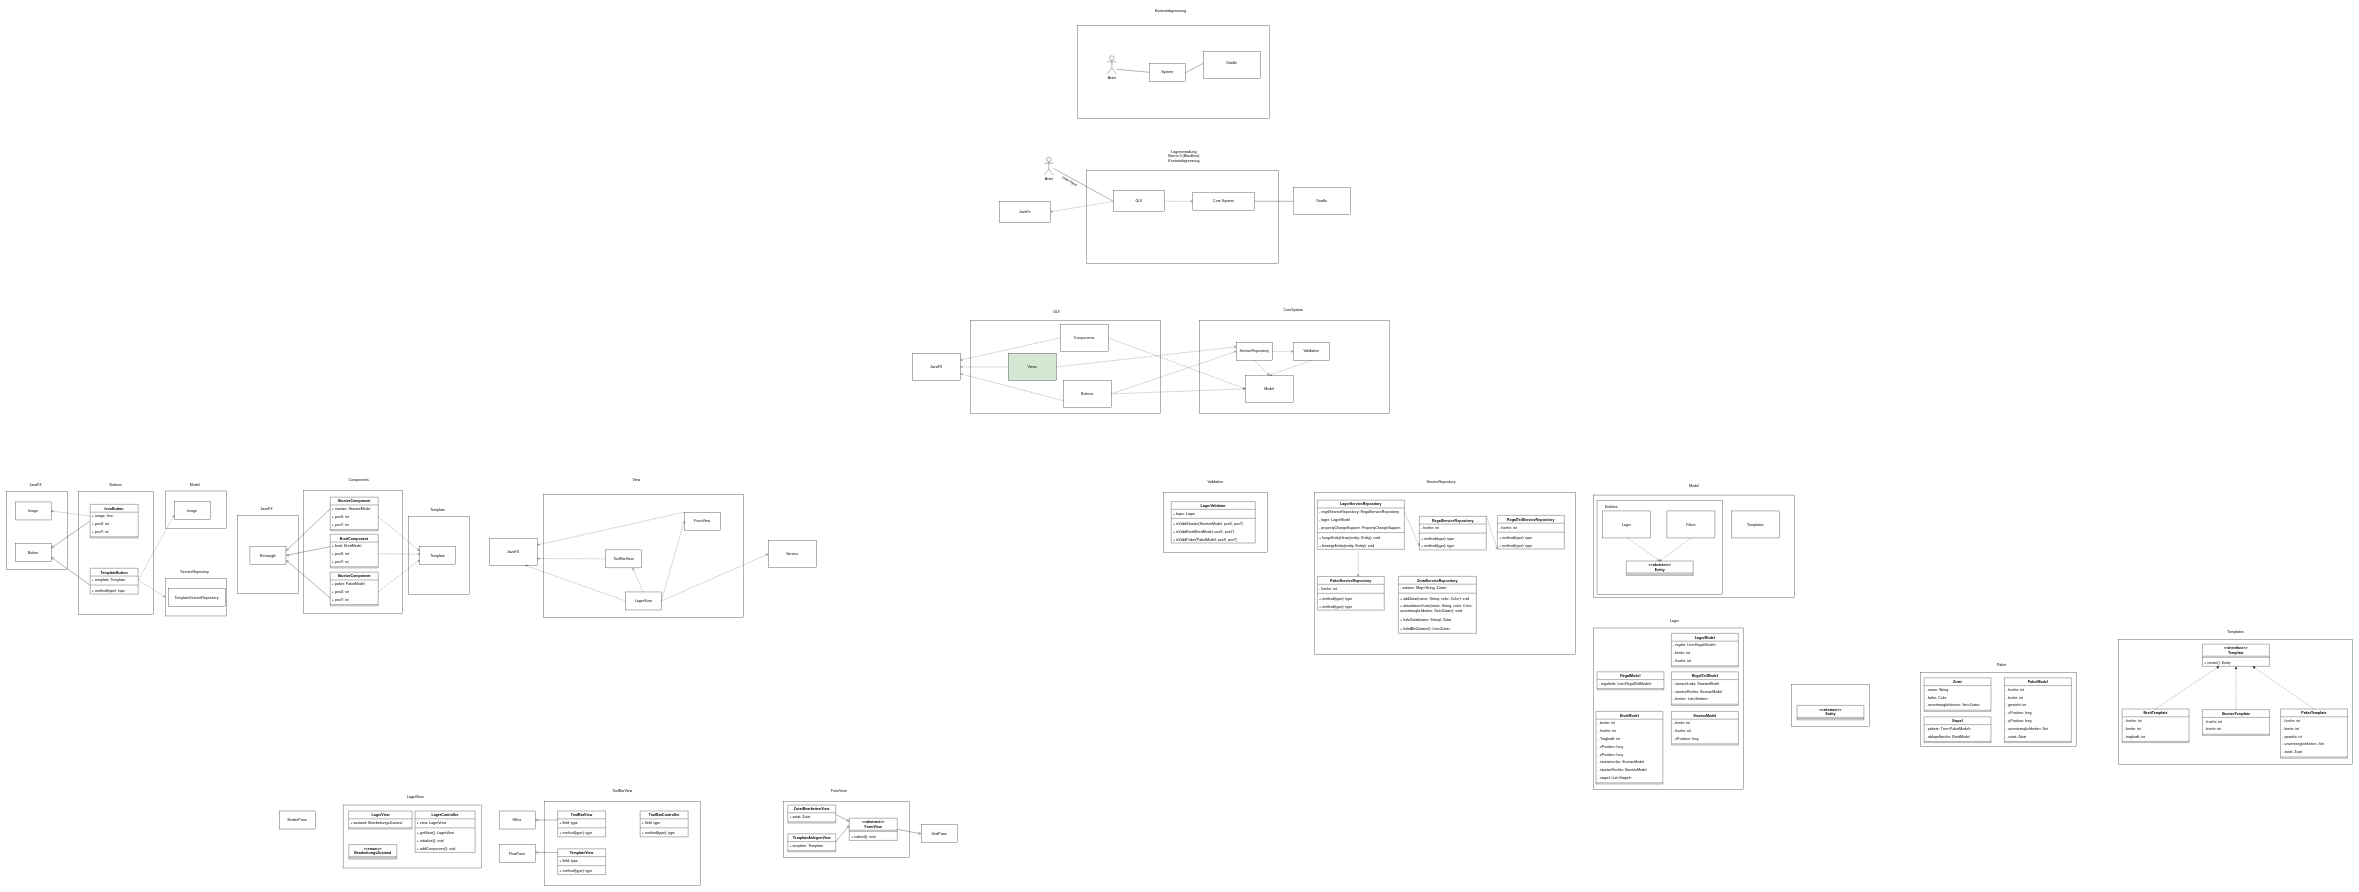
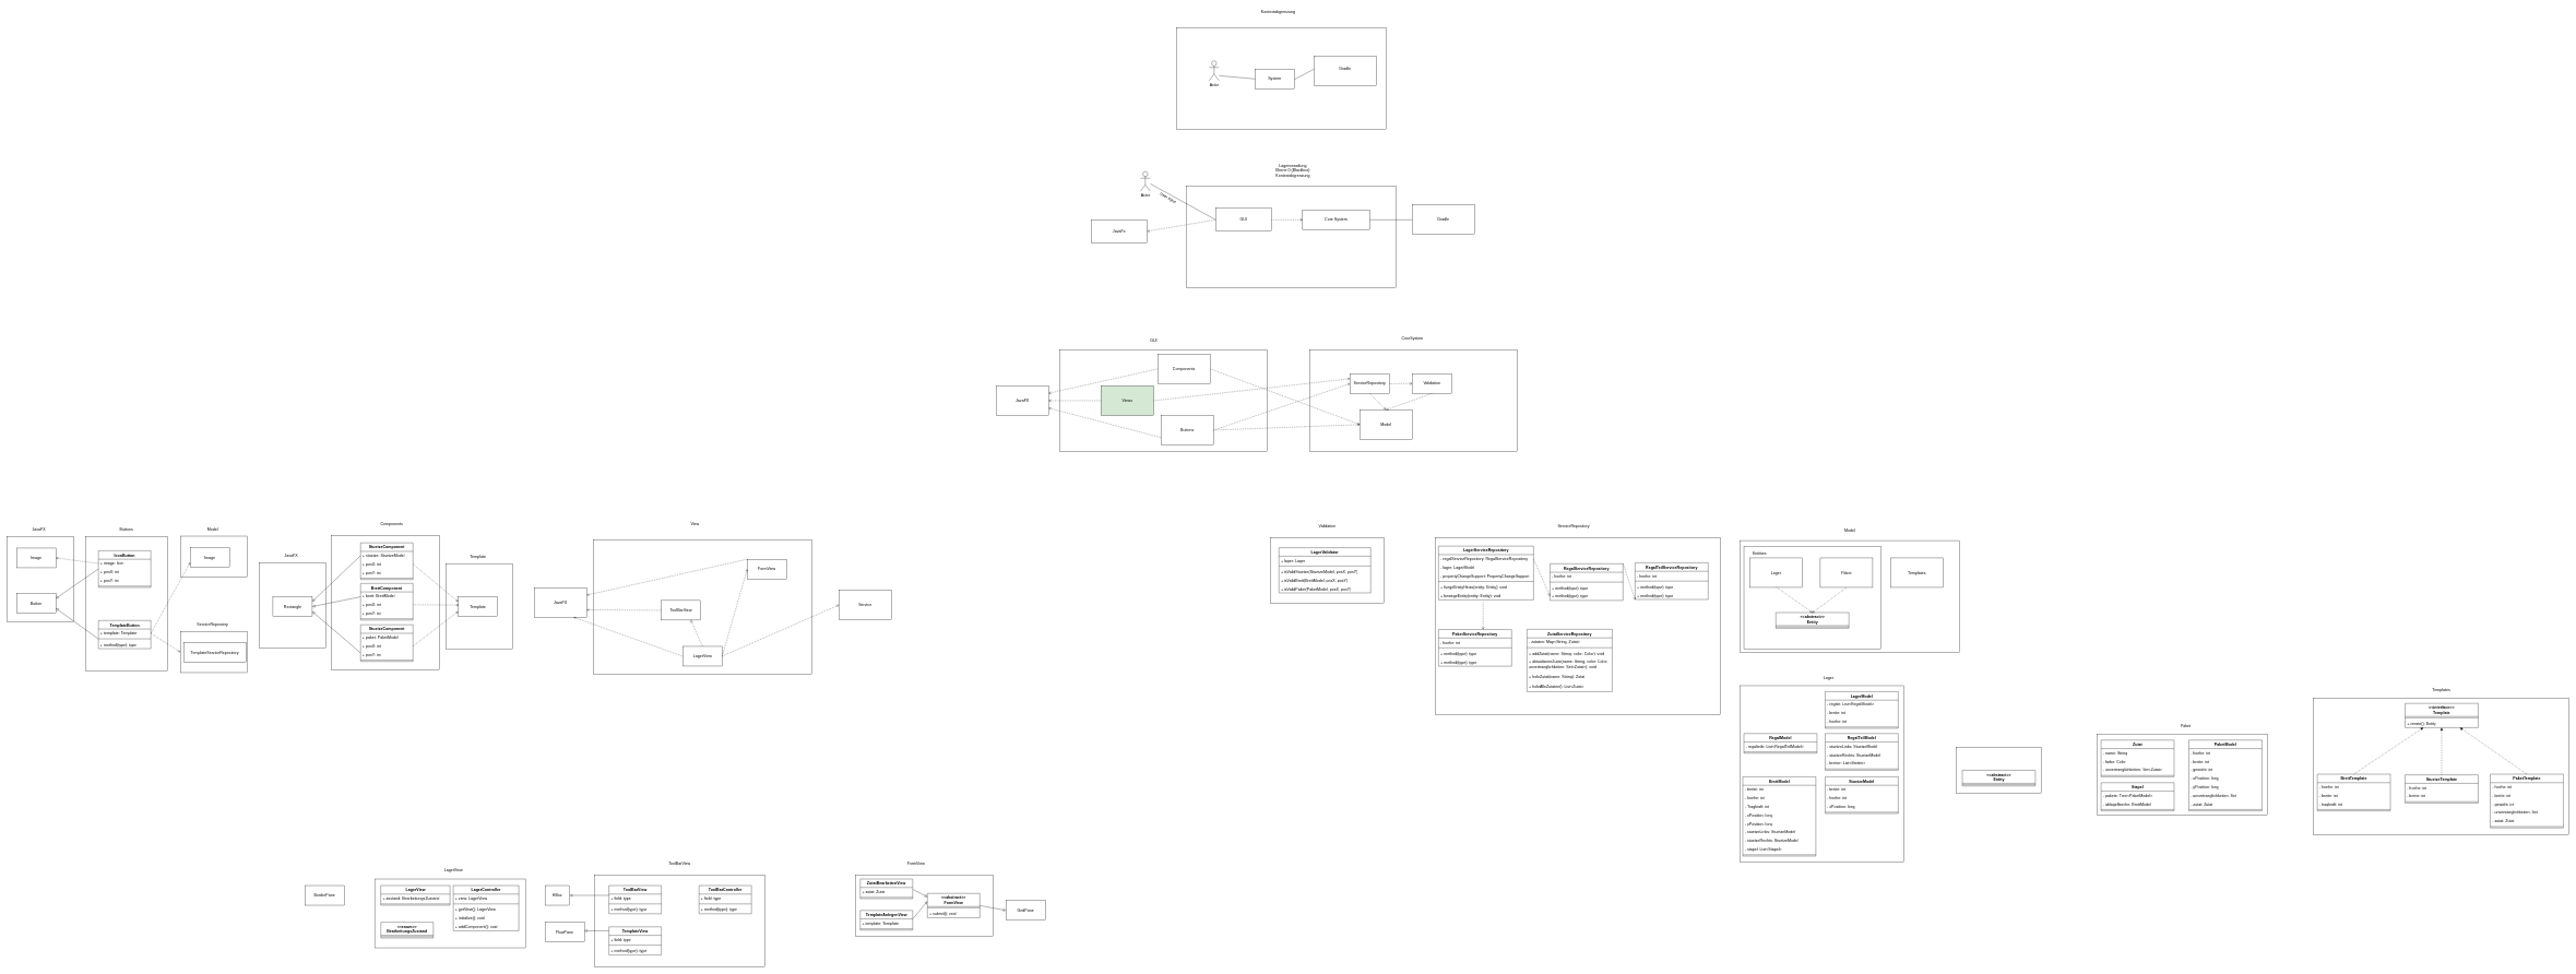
- <mxCell id="250" value="HBox" style="rounded=0;whiteSpace=wrap;html=1;" vertex="1" parent="1"><mxGeometry x="1663" y="2702" width="120" height="60" as="geometry" /></mxCell>
+ <mxCell id="250" value="HBox" style="rounded=0;whiteSpace=wrap;html=1;" vertex="1" parent="1"><mxGeometry x="1663" y="2702" width="75" height="60" as="geometry" /></mxCell>
